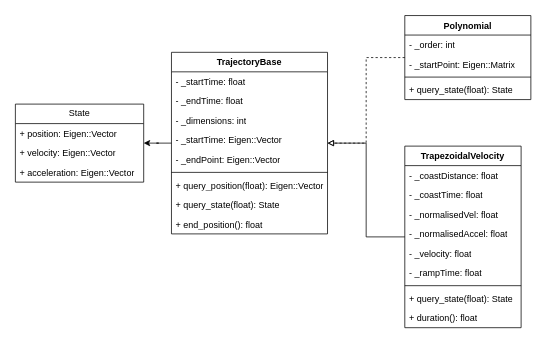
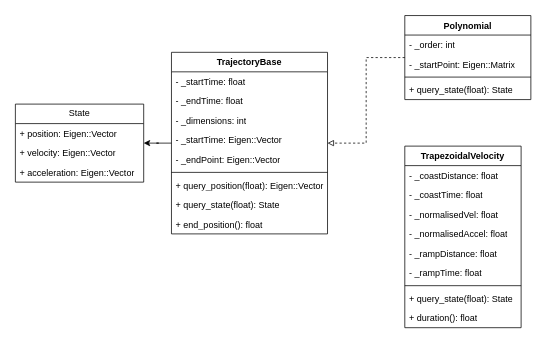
- <mxCell id="23" style="edgeStyle=orthogonalEdgeStyle;rounded=0;orthogonalLoop=1;jettySize=auto;html=1;endArrow=block;endFill=0;" edge="1" parent="1" source="24" target="2"><mxGeometry relative="1" as="geometry" /></mxCell>
- <mxCell id="29" value="- _velocity: float" style="text;strokeColor=none;fillColor=none;align=left;verticalAlign=top;spacingLeft=4;spacingRight=4;overflow=hidden;rotatable=0;points=[[0,0.5],[1,0.5]];portConstraint=eastwest;whiteSpace=wrap;html=1;" vertex="1" parent="24"><mxGeometry y="130" width="155" height="26" as="geometry" /></mxCell>
+ <mxCell id="29" value="- _rampDistance: float" style="text;strokeColor=none;fillColor=none;align=left;verticalAlign=top;spacingLeft=4;spacingRight=4;overflow=hidden;rotatable=0;points=[[0,0.5],[1,0.5]];portConstraint=eastwest;whiteSpace=wrap;html=1;" vertex="1" parent="24"><mxGeometry y="130" width="155" height="26" as="geometry" /></mxCell>
